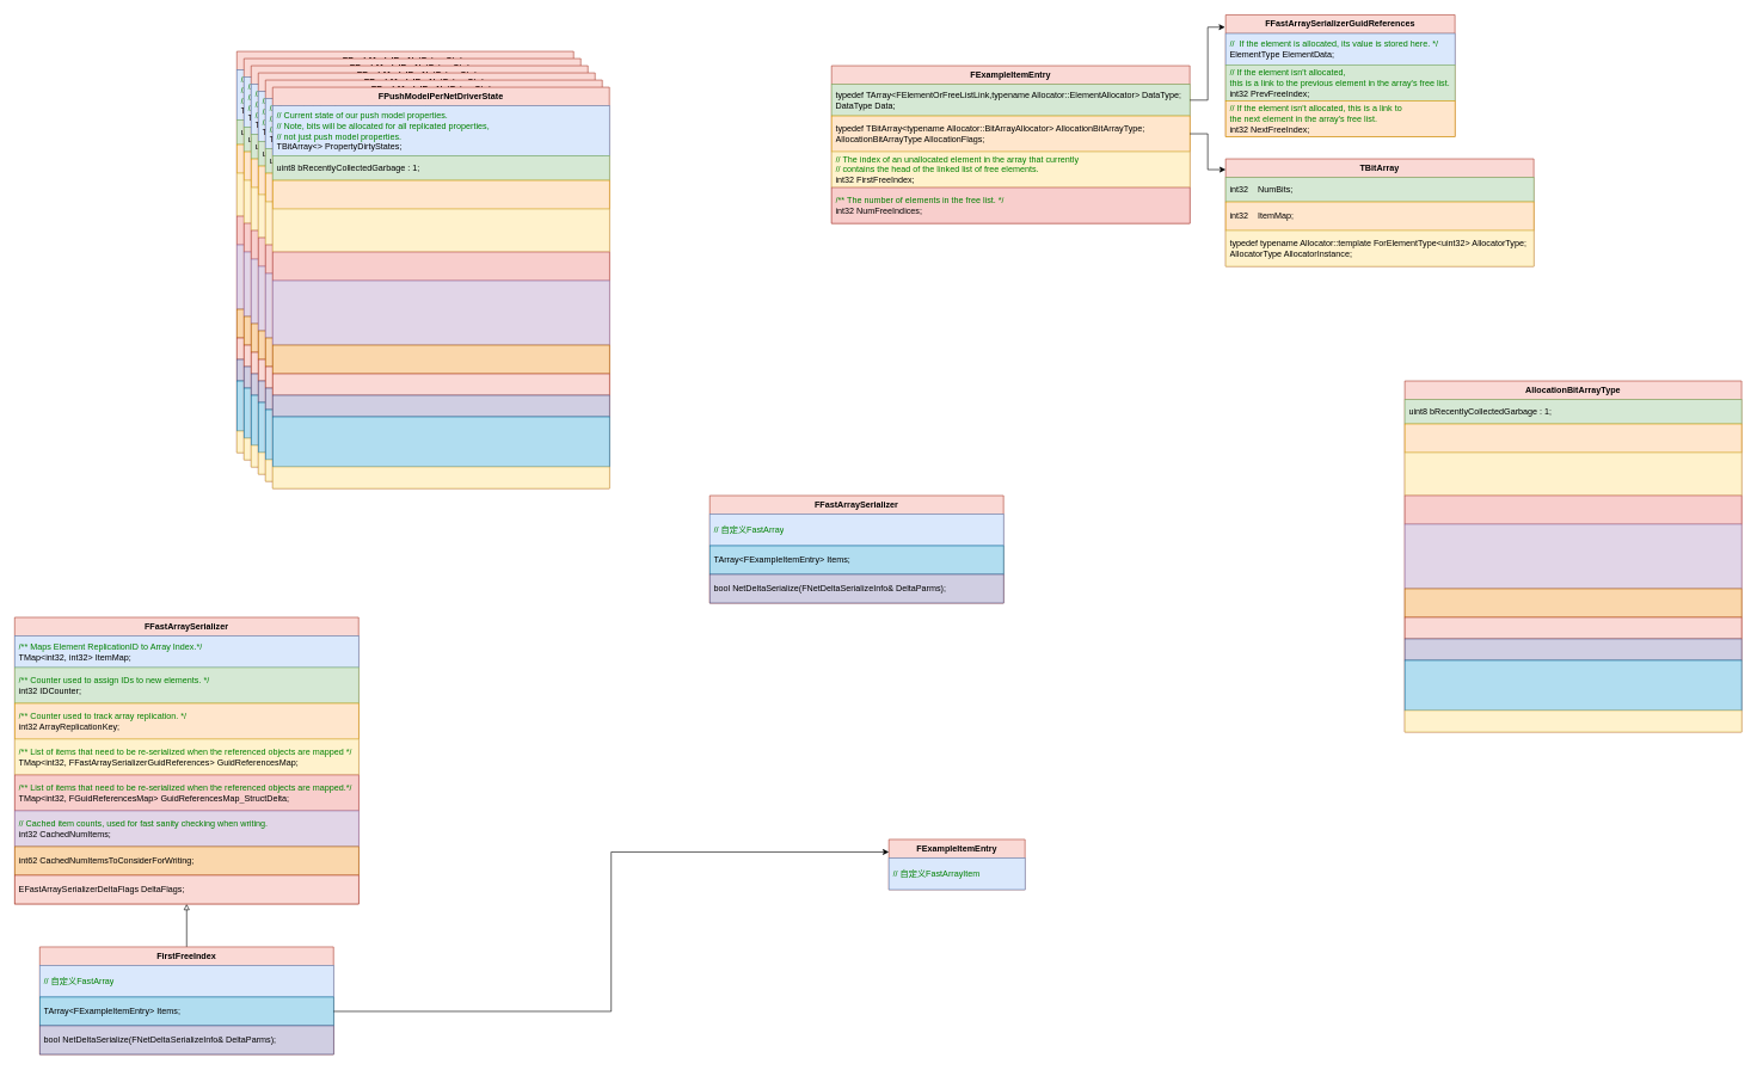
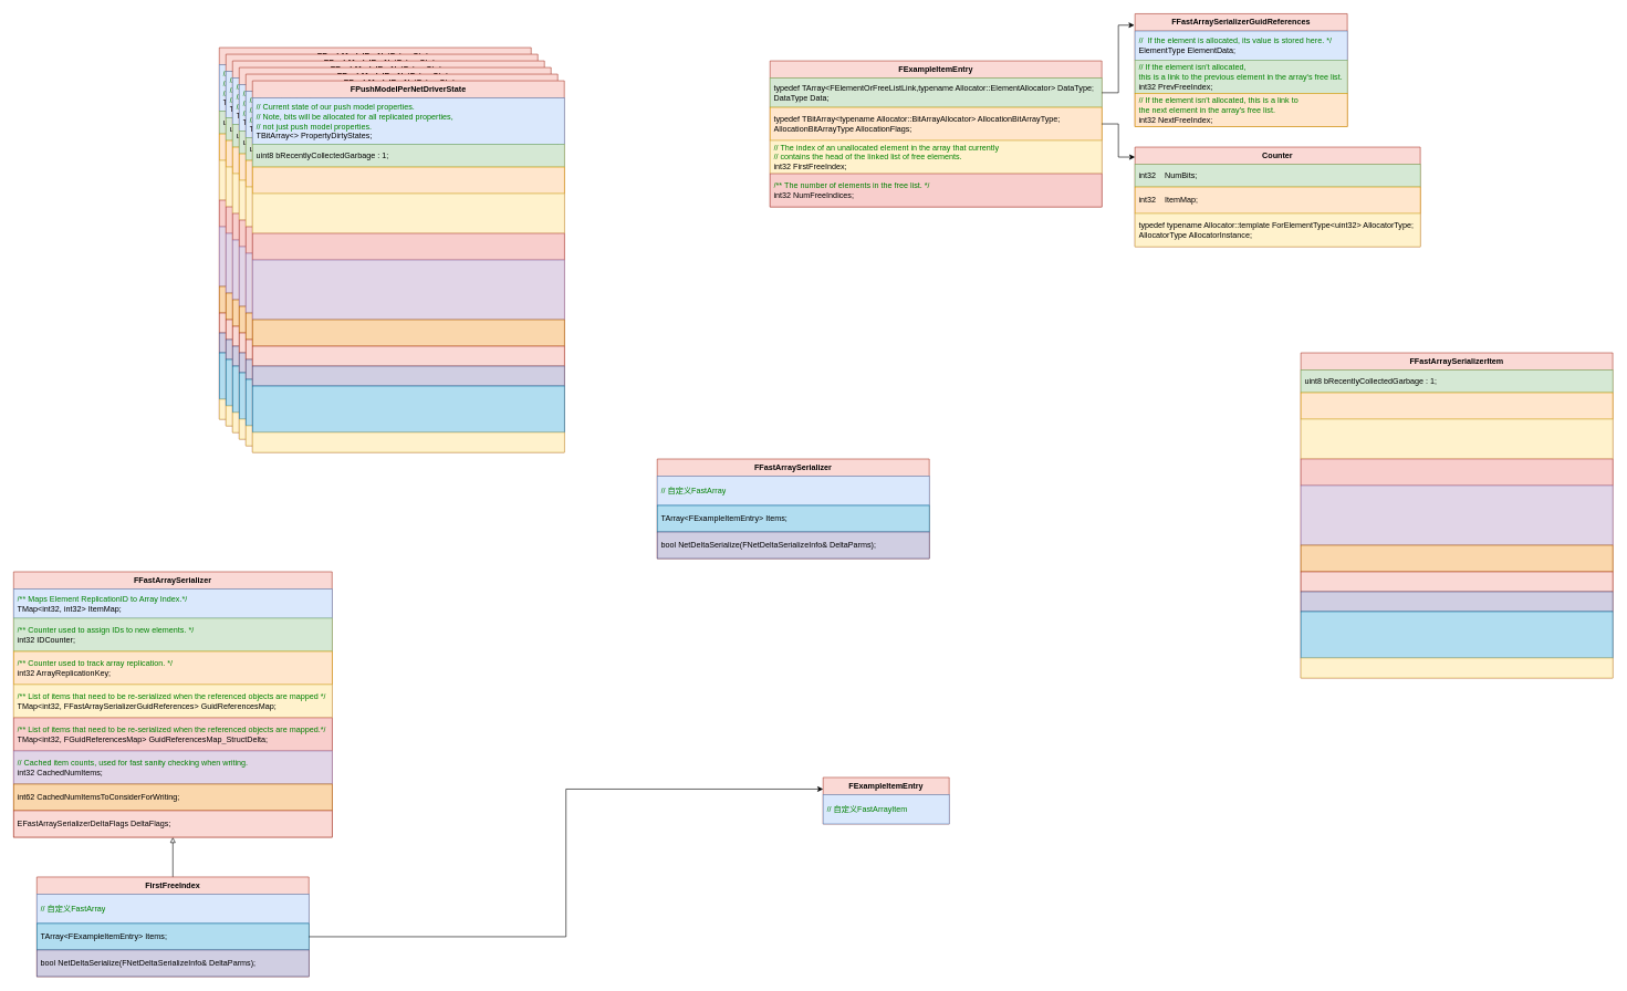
- <mxCell id="80" value="TBitArray" style="swimlane;fontStyle=1;align=center;verticalAlign=middle;childLayout=stackLayout;horizontal=1;startSize=26;horizontalStack=0;resizeParent=1;resizeParentMax=0;resizeLast=0;collapsible=1;marginBottom=0;whiteSpace=wrap;html=1;fillColor=#fad9d5;strokeColor=#ae4132;" vertex="1" parent="1"><mxGeometry x="1710" y="221" width="430" height="150" as="geometry" /></mxCell>
+ <mxCell id="80" value="Counter" style="swimlane;fontStyle=1;align=center;verticalAlign=middle;childLayout=stackLayout;horizontal=1;startSize=26;horizontalStack=0;resizeParent=1;resizeParentMax=0;resizeLast=0;collapsible=1;marginBottom=0;whiteSpace=wrap;html=1;fillColor=#fad9d5;strokeColor=#ae4132;" vertex="1" parent="1"><mxGeometry x="1710" y="221" width="430" height="150" as="geometry" /></mxCell>
- <mxCell id="91" value="AllocationBitArrayType" style="swimlane;fontStyle=1;align=center;verticalAlign=middle;childLayout=stackLayout;horizontal=1;startSize=26;horizontalStack=0;resizeParent=1;resizeParentMax=0;resizeLast=0;collapsible=1;marginBottom=0;whiteSpace=wrap;html=1;fillColor=#fad9d5;strokeColor=#ae4132;" vertex="1" parent="1"><mxGeometry x="1960" y="531" width="470" height="490" as="geometry" /></mxCell>
+ <mxCell id="91" value="FFastArraySerializerItem" style="swimlane;fontStyle=1;align=center;verticalAlign=middle;childLayout=stackLayout;horizontal=1;startSize=26;horizontalStack=0;resizeParent=1;resizeParentMax=0;resizeLast=0;collapsible=1;marginBottom=0;whiteSpace=wrap;html=1;fillColor=#fad9d5;strokeColor=#ae4132;" vertex="1" parent="1"><mxGeometry x="1960" y="531" width="470" height="490" as="geometry" /></mxCell>
